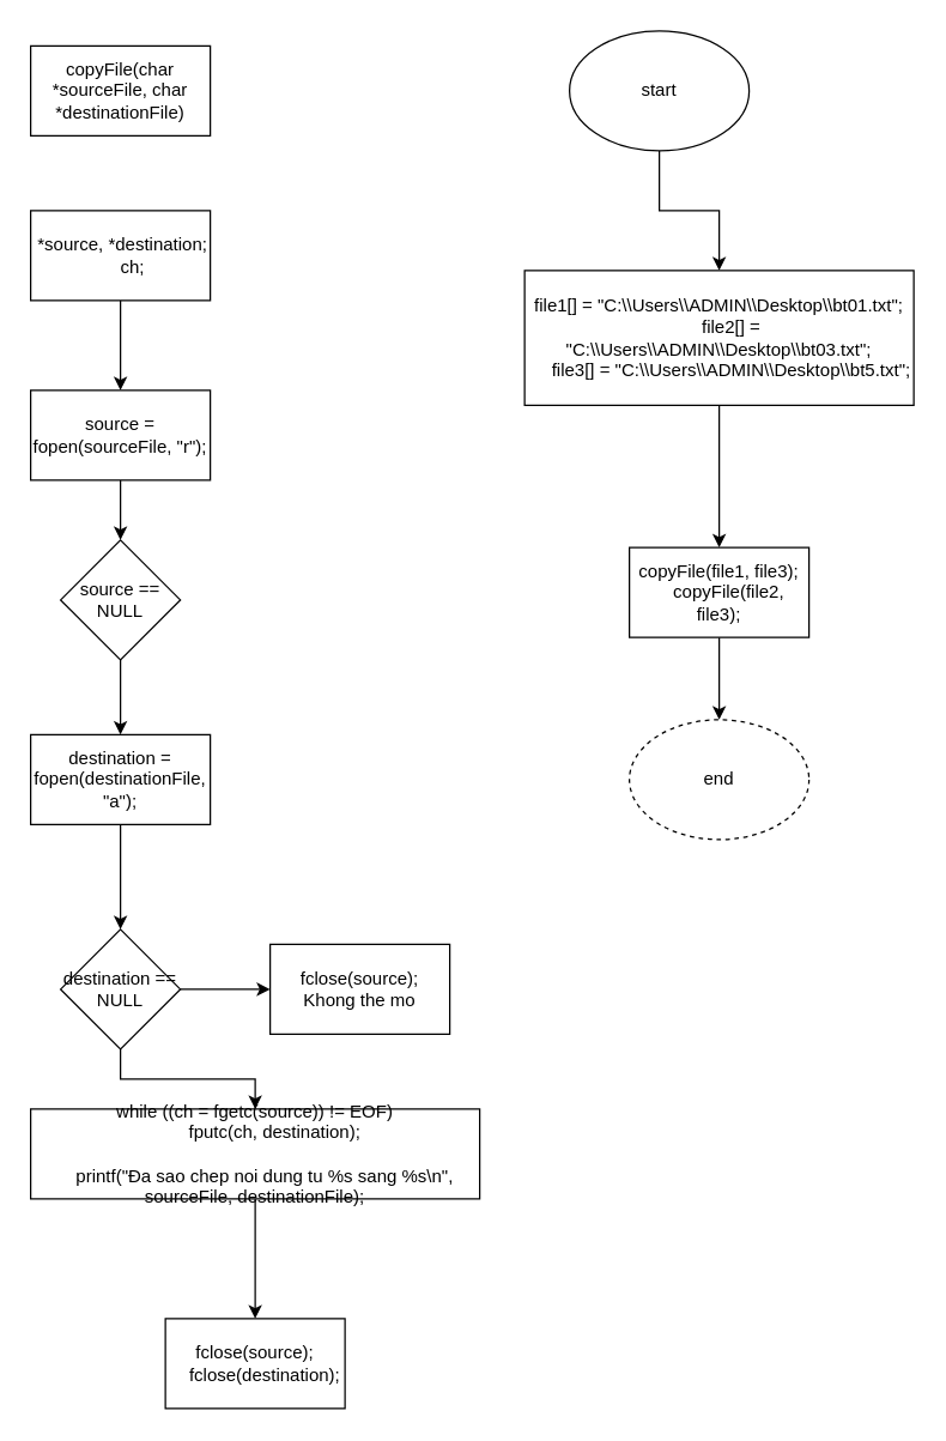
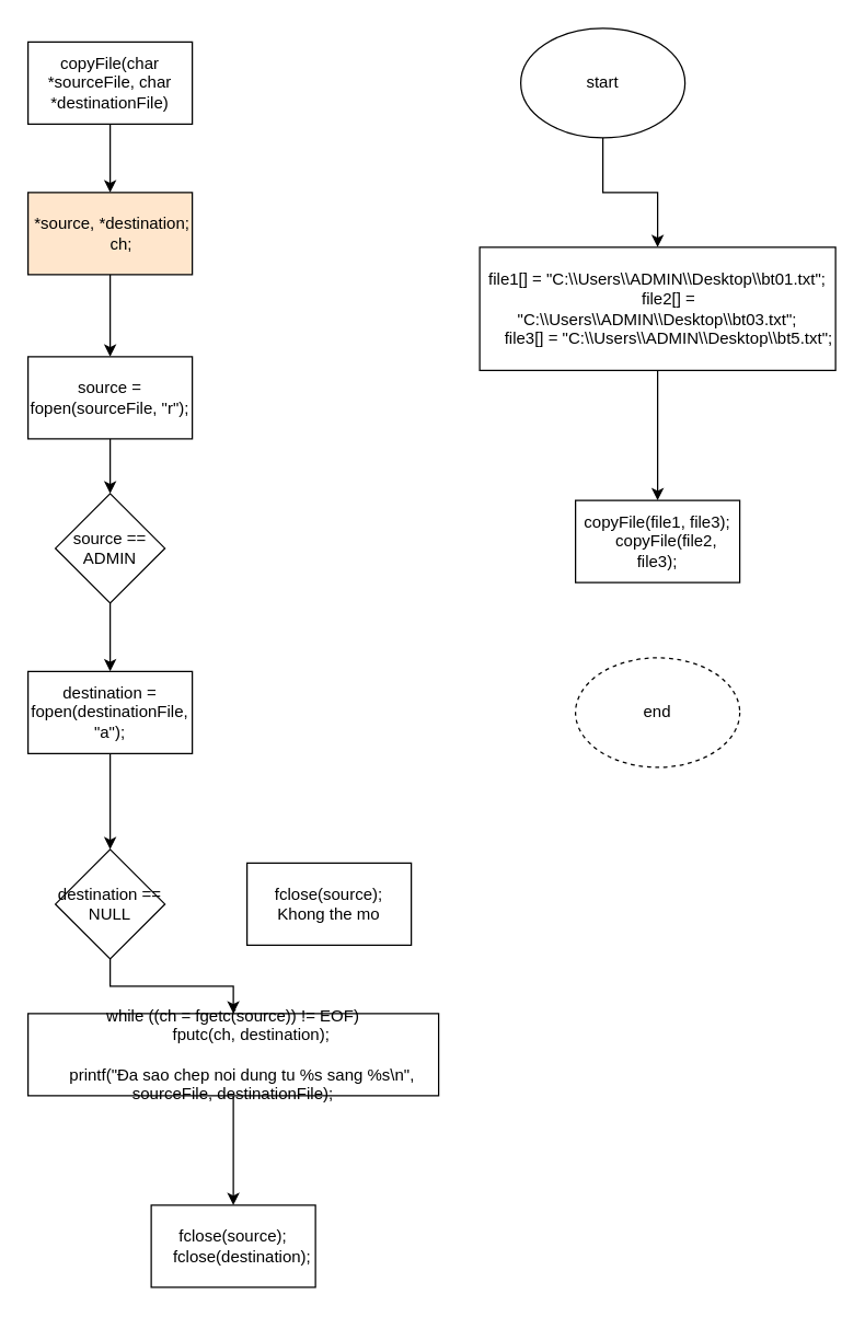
+ <mxCell id="4" value="" style="edgeStyle=orthogonalEdgeStyle;rounded=0;orthogonalLoop=1;jettySize=auto;html=1;" edge="1" parent="1" source="5" target="7"><mxGeometry relative="1" as="geometry" /></mxCell>
- <mxCell id="7" value="&lt;div&gt;&amp;nbsp;*source, *destination;&lt;/div&gt;&lt;div&gt;&amp;nbsp; &amp;nbsp; &amp;nbsp;ch;&lt;/div&gt;" style="whiteSpace=wrap;html=1;rounded=0;" vertex="1" parent="1"><mxGeometry x="20" y="140" width="120" height="60" as="geometry" /></mxCell>
+ <mxCell id="7" value="&lt;div&gt;&amp;nbsp;*source, *destination;&lt;/div&gt;&lt;div&gt;&amp;nbsp; &amp;nbsp; &amp;nbsp;ch;&lt;/div&gt;" style="whiteSpace=wrap;html=1;rounded=0;fillColor=#ffe6cc;" vertex="1" parent="1"><mxGeometry x="20" y="140" width="120" height="60" as="geometry" /></mxCell>
- <mxCell id="11" value="source == NULL" style="rhombus;whiteSpace=wrap;html=1;rounded=0;" vertex="1" parent="1"><mxGeometry x="40" y="360" width="80" height="80" as="geometry" /></mxCell>
+ <mxCell id="11" value="source == ADMIN" style="rhombus;whiteSpace=wrap;html=1;rounded=0;" vertex="1" parent="1"><mxGeometry x="40" y="360" width="80" height="80" as="geometry" /></mxCell>
- <mxCell id="23" style="edgeStyle=orthogonalEdgeStyle;rounded=0;orthogonalLoop=1;jettySize=auto;html=1;exitX=0.5;exitY=1;exitDx=0;exitDy=0;entryX=0.5;entryY=0;entryDx=0;entryDy=0;" edge="1" parent="1" source="24" target="25"><mxGeometry relative="1" as="geometry" /></mxCell>
- <mxCell id="14" value="" style="edgeStyle=orthogonalEdgeStyle;rounded=0;orthogonalLoop=1;jettySize=auto;html=1;" edge="1" parent="1" source="16" target="17"><mxGeometry relative="1" as="geometry" /></mxCell>
